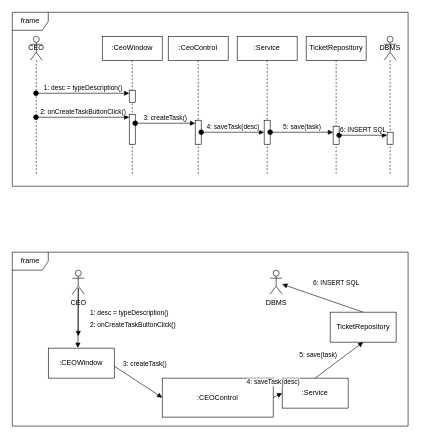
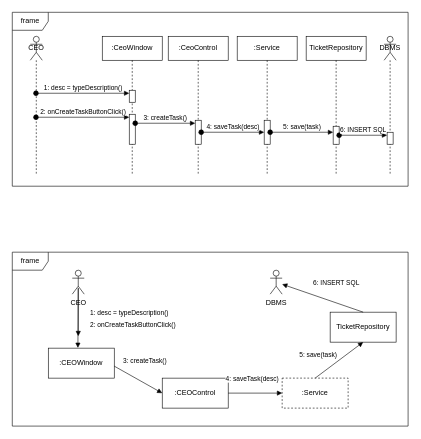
- <mxCell id="29" value=":Service" style="html=1;whiteSpace=wrap;" vertex="1" parent="1"><mxGeometry x="470" y="630" width="110" height="50" as="geometry" /></mxCell>
+ <mxCell id="29" value=":Service" style="html=1;whiteSpace=wrap;dashed=1;" vertex="1" parent="1"><mxGeometry x="470" y="630" width="110" height="50" as="geometry" /></mxCell>
- <mxCell id="28" value=":CEOControl" style="html=1;whiteSpace=wrap;" vertex="1" parent="1"><mxGeometry x="270" y="630" width="185" height="65" as="geometry" /></mxCell>
+ <mxCell id="28" value=":CEOControl" style="html=1;whiteSpace=wrap;" vertex="1" parent="1"><mxGeometry x="270" y="630" width="110" height="50" as="geometry" /></mxCell>
